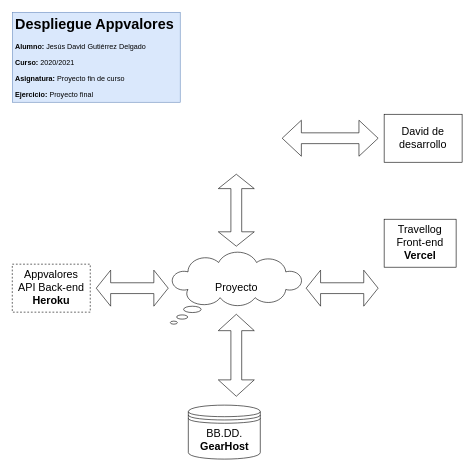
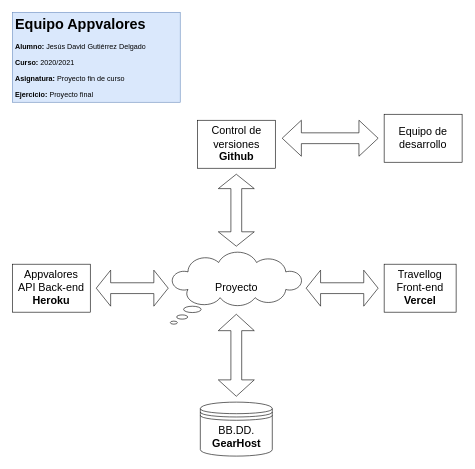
- <mxCell id="2" value="&lt;h1&gt;Despliegue Appvalores&lt;/h1&gt;&lt;p&gt;&lt;b&gt;Alumno:&lt;/b&gt;&amp;nbsp;Jesús David Gutiérrez Delgado&lt;/p&gt;&lt;p&gt;&lt;b&gt;Curso:&amp;nbsp;&lt;/b&gt;2020/2021&lt;/p&gt;&lt;p&gt;&lt;b&gt;Asignatura:&lt;/b&gt;&amp;nbsp;Proyecto fin de curso&lt;/p&gt;&lt;p&gt;&lt;b&gt;Ejercicio:&lt;/b&gt;&amp;nbsp;Proyecto final&lt;br&gt;&lt;br&gt;&lt;/p&gt;" style="text;html=1;strokeColor=#6c8ebf;fillColor=#dae8fc;spacing=5;spacingTop=-20;whiteSpace=wrap;overflow=hidden;rounded=0;" parent="1" vertex="1"><mxGeometry x="20" y="20" width="280" height="150" as="geometry" /></mxCell>
+ <mxCell id="2" value="&lt;h1&gt;Equipo Appvalores&lt;/h1&gt;&lt;p&gt;&lt;b&gt;Alumno:&lt;/b&gt;&amp;nbsp;Jesús David Gutiérrez Delgado&lt;/p&gt;&lt;p&gt;&lt;b&gt;Curso:&amp;nbsp;&lt;/b&gt;2020/2021&lt;/p&gt;&lt;p&gt;&lt;b&gt;Asignatura:&lt;/b&gt;&amp;nbsp;Proyecto fin de curso&lt;/p&gt;&lt;p&gt;&lt;b&gt;Ejercicio:&lt;/b&gt;&amp;nbsp;Proyecto final&lt;br&gt;&lt;br&gt;&lt;/p&gt;" style="text;html=1;strokeColor=#6c8ebf;fillColor=#dae8fc;spacing=5;spacingTop=-20;whiteSpace=wrap;overflow=hidden;rounded=0;" parent="1" vertex="1"><mxGeometry x="20" y="20" width="280" height="150" as="geometry" /></mxCell>
- <mxCell id="13" value="&lt;font style=&quot;font-size: 18px&quot;&gt;David de desarrollo&lt;br&gt;&lt;/font&gt;" style="whiteSpace=wrap;html=1;align=center;treeFolding=1;treeMoving=1;newEdgeStyle={&quot;edgeStyle&quot;:&quot;elbowEdgeStyle&quot;,&quot;startArrow&quot;:&quot;none&quot;,&quot;endArrow&quot;:&quot;none&quot;};" parent="1" vertex="1"><mxGeometry x="640" y="190" width="130" height="80" as="geometry" /></mxCell>
+ <mxCell id="13" value="&lt;font style=&quot;font-size: 18px&quot;&gt;Equipo de desarrollo&lt;br&gt;&lt;/font&gt;" style="whiteSpace=wrap;html=1;align=center;treeFolding=1;treeMoving=1;newEdgeStyle={&quot;edgeStyle&quot;:&quot;elbowEdgeStyle&quot;,&quot;startArrow&quot;:&quot;none&quot;,&quot;endArrow&quot;:&quot;none&quot;};" parent="1" vertex="1"><mxGeometry x="640" y="190" width="130" height="80" as="geometry" /></mxCell>
+ <mxCell id="11" value="&lt;span style=&quot;font-size: 18px&quot;&gt;Control de versiones&lt;br&gt;&lt;/span&gt;&lt;font style=&quot;font-size: 18px&quot;&gt;&lt;b&gt;Github&lt;/b&gt;&lt;/font&gt;" style="whiteSpace=wrap;html=1;align=center;treeFolding=1;treeMoving=1;newEdgeStyle={&quot;edgeStyle&quot;:&quot;elbowEdgeStyle&quot;,&quot;startArrow&quot;:&quot;none&quot;,&quot;endArrow&quot;:&quot;none&quot;};" parent="1" vertex="1"><mxGeometry x="328.5" y="200" width="130" height="80" as="geometry" /></mxCell>
- <mxCell id="9" value="&lt;font style=&quot;font-size: 18px&quot;&gt;Travellog&lt;br&gt;Front-end&lt;br&gt;&lt;b&gt;Vercel&lt;/b&gt;&lt;br&gt;&lt;/font&gt;" style="whiteSpace=wrap;html=1;align=center;treeFolding=1;treeMoving=1;newEdgeStyle={&quot;edgeStyle&quot;:&quot;elbowEdgeStyle&quot;,&quot;startArrow&quot;:&quot;none&quot;,&quot;endArrow&quot;:&quot;none&quot;};" parent="1" vertex="1"><mxGeometry x="640" y="365" width="120" height="80" as="geometry" /></mxCell>
+ <mxCell id="9" value="&lt;font style=&quot;font-size: 18px&quot;&gt;Travellog&lt;br&gt;Front-end&lt;br&gt;&lt;b&gt;Vercel&lt;/b&gt;&lt;br&gt;&lt;/font&gt;" style="whiteSpace=wrap;html=1;align=center;treeFolding=1;treeMoving=1;newEdgeStyle={&quot;edgeStyle&quot;:&quot;elbowEdgeStyle&quot;,&quot;startArrow&quot;:&quot;none&quot;,&quot;endArrow&quot;:&quot;none&quot;};" parent="1" vertex="1"><mxGeometry x="640" y="440" width="120" height="80" as="geometry" /></mxCell>
- <mxCell id="5" value="&lt;font style=&quot;font-size: 18px&quot;&gt;Appvalores&lt;br&gt;API Back-end&lt;br&gt;&lt;b&gt;Heroku&lt;/b&gt;&lt;/font&gt;" style="whiteSpace=wrap;html=1;align=center;treeFolding=1;treeMoving=1;newEdgeStyle={&quot;edgeStyle&quot;:&quot;elbowEdgeStyle&quot;,&quot;startArrow&quot;:&quot;none&quot;,&quot;endArrow&quot;:&quot;none&quot;};dashed=1;" parent="1" vertex="1"><mxGeometry x="20" y="440" width="130" height="80" as="geometry" /></mxCell>
+ <mxCell id="5" value="&lt;font style=&quot;font-size: 18px&quot;&gt;Appvalores&lt;br&gt;API Back-end&lt;br&gt;&lt;b&gt;Heroku&lt;/b&gt;&lt;/font&gt;" style="whiteSpace=wrap;html=1;align=center;treeFolding=1;treeMoving=1;newEdgeStyle={&quot;edgeStyle&quot;:&quot;elbowEdgeStyle&quot;,&quot;startArrow&quot;:&quot;none&quot;,&quot;endArrow&quot;:&quot;none&quot;};" parent="1" vertex="1"><mxGeometry x="20" y="440" width="130" height="80" as="geometry" /></mxCell>
- <mxCell id="4" value="&lt;font style=&quot;font-size: 18px&quot;&gt;BB.DD.&lt;br&gt;&lt;b&gt;GearHost&lt;/b&gt;&lt;/font&gt;" style="shape=datastore;whiteSpace=wrap;html=1;" parent="1" vertex="1"><mxGeometry x="313.5" y="675" width="120" height="90" as="geometry" /></mxCell>
+ <mxCell id="4" value="&lt;font style=&quot;font-size: 18px&quot;&gt;BB.DD.&lt;br&gt;&lt;b&gt;GearHost&lt;/b&gt;&lt;/font&gt;" style="shape=datastore;whiteSpace=wrap;html=1;" parent="1" vertex="1"><mxGeometry x="333.5" y="670" width="120" height="90" as="geometry" /></mxCell>
